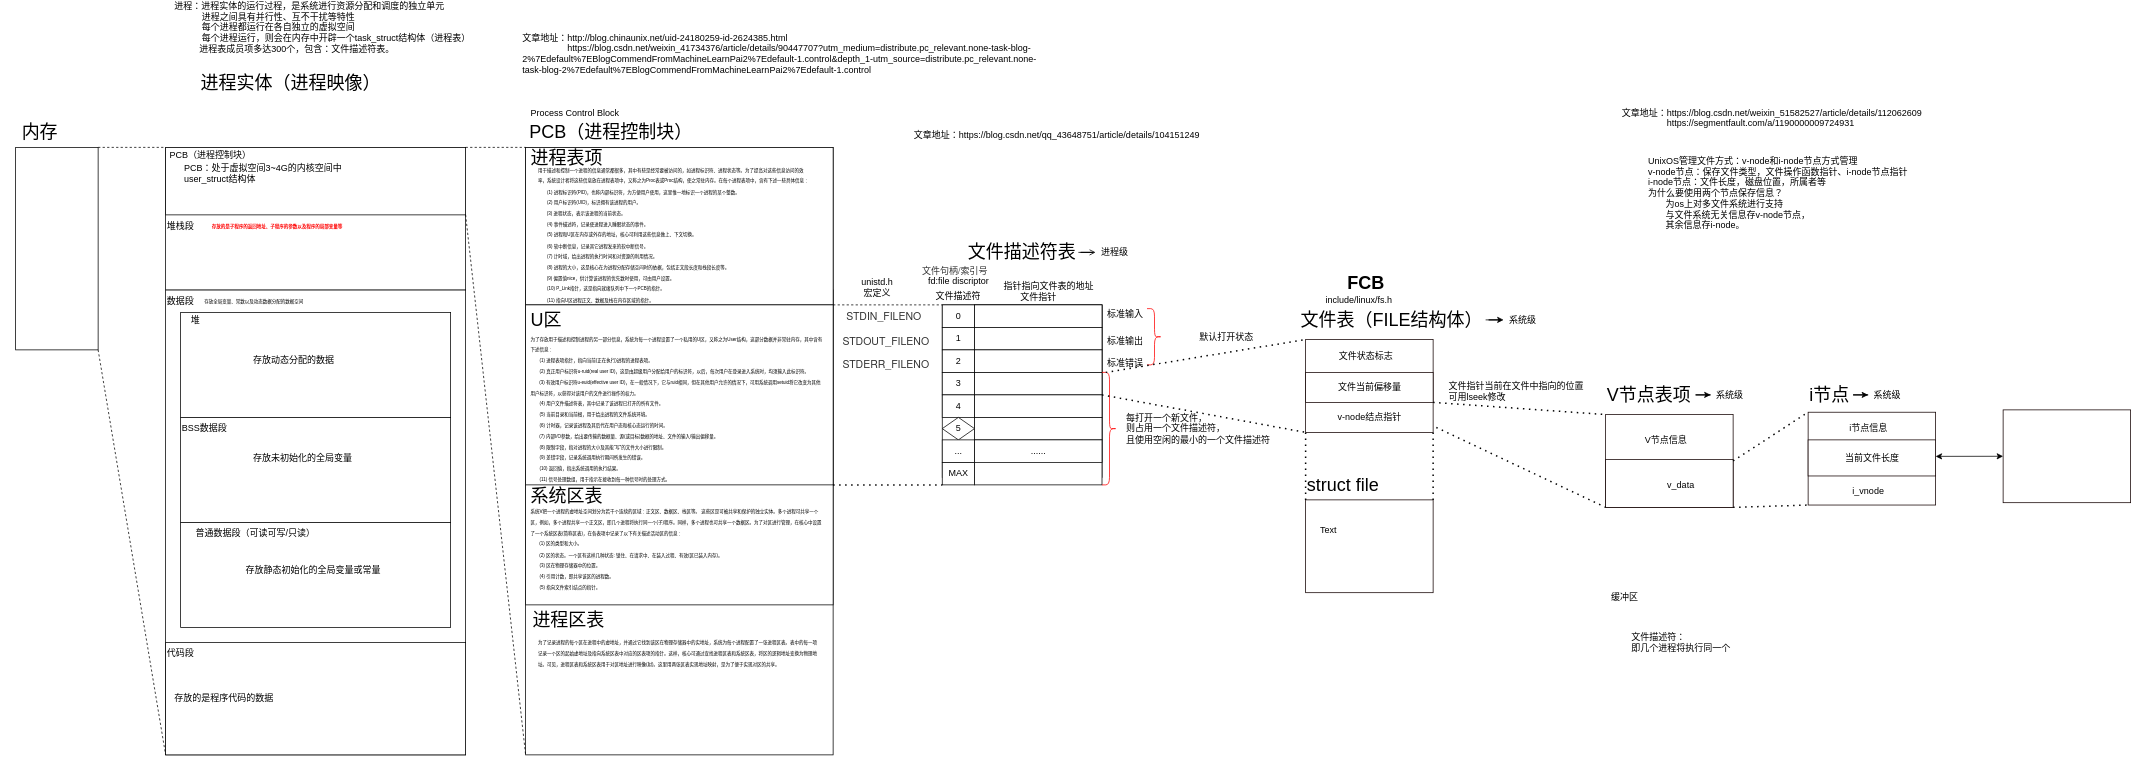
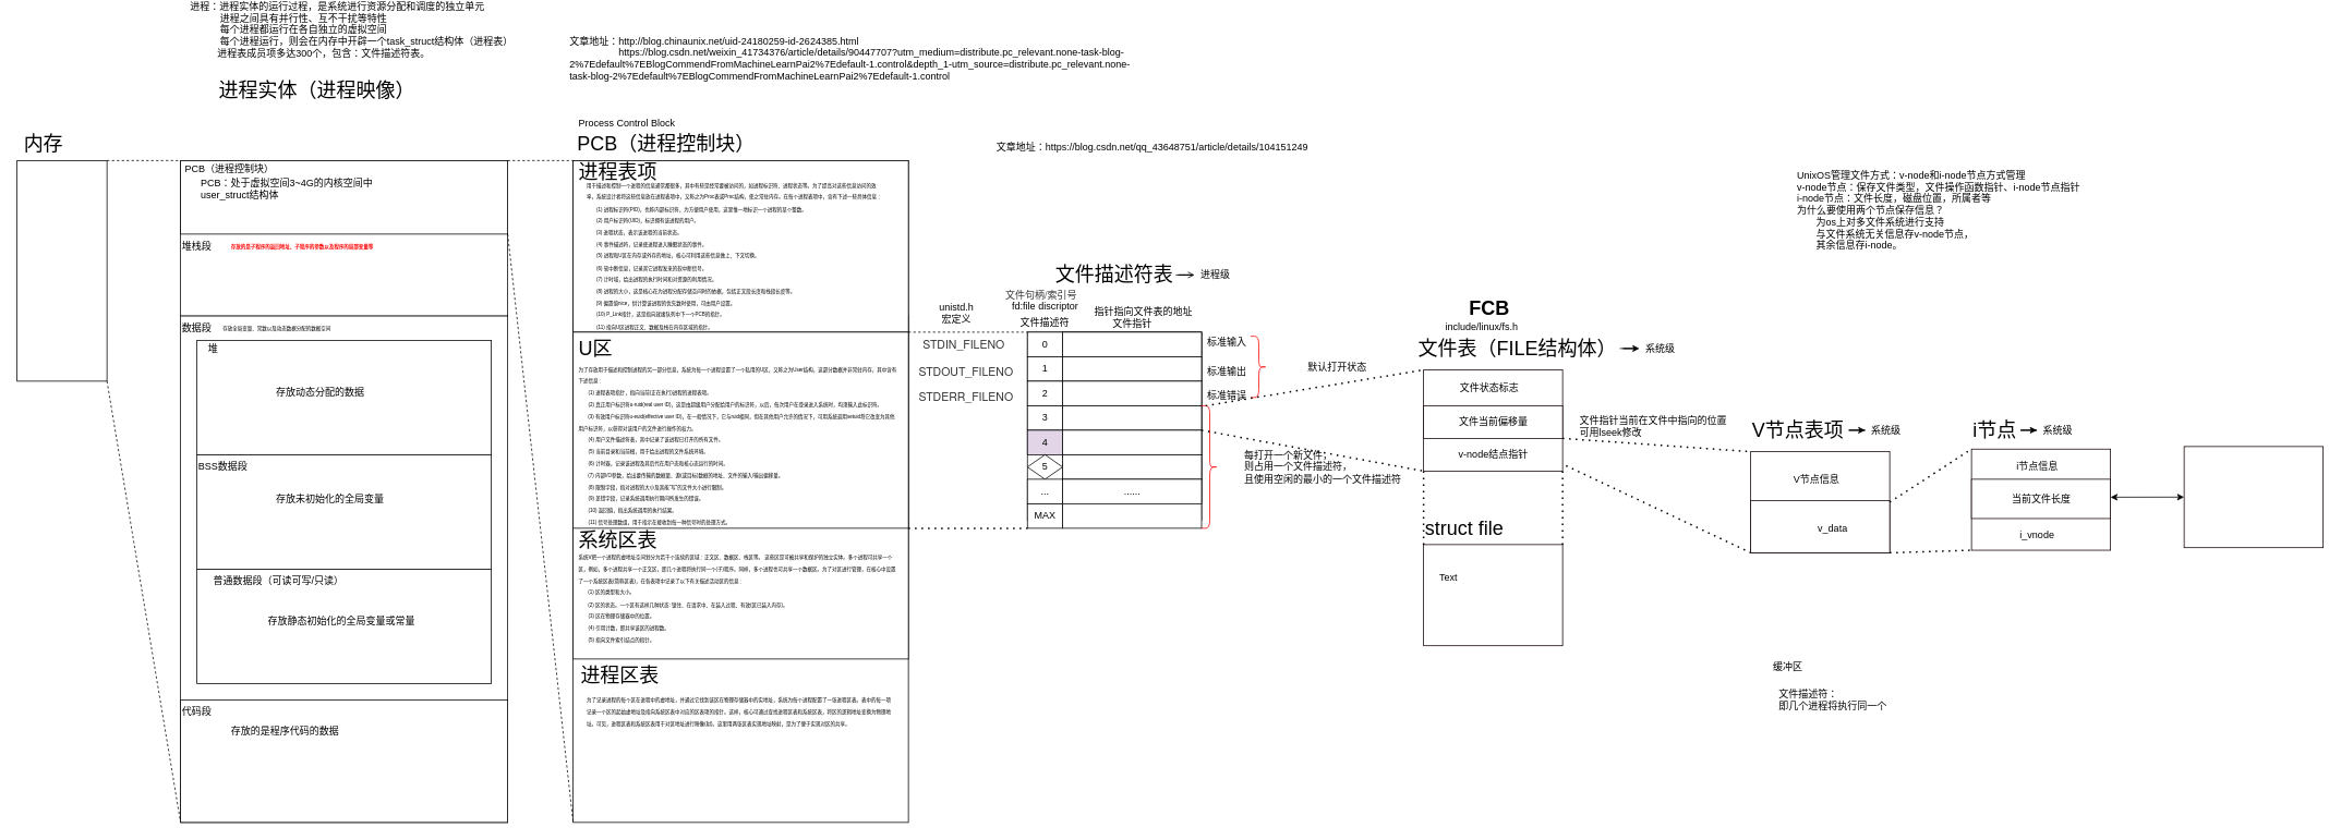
- <mxCell id="120" value="文章地址：https://blog.csdn.net/weixin_51582527/article/details/112062609&lt;br&gt;&amp;nbsp; &amp;nbsp; &amp;nbsp; &amp;nbsp; &amp;nbsp; &amp;nbsp; &amp;nbsp; &amp;nbsp; &amp;nbsp; https://segmentfault.com/a/1190000009724931" style="text;whiteSpace=wrap;html=1;" parent="1" vertex="1"><mxGeometry x="2160" y="130" width="430" height="30" as="geometry" /></mxCell>
- <mxCell id="59" value="4" style="rounded=0;whiteSpace=wrap;html=1;" parent="1" vertex="1"><mxGeometry x="1255.5" y="520" width="43" height="30" as="geometry" /></mxCell>
+ <mxCell id="59" value="4" style="rounded=0;whiteSpace=wrap;html=1;fillColor=#e1d5e7;" parent="1" vertex="1"><mxGeometry x="1255.5" y="520" width="43" height="30" as="geometry" /></mxCell>
- <mxCell id="78" value="每打开一个新文件，&lt;br&gt;则占用一个文件描述符，&lt;br&gt;且使用空闲的最小的一个文件描述符" style="text;html=1;align=left;verticalAlign=middle;resizable=0;points=[];autosize=1;" parent="1" vertex="1"><mxGeometry x="1498.5" y="540" width="210" height="50" as="geometry" /></mxCell>
+ <mxCell id="78" value="每打开一个新文件，&lt;br&gt;则占用一个文件描述符，&lt;br&gt;且使用空闲的最小的一个文件描述符" style="text;html=1;align=left;verticalAlign=middle;resizable=0;points=[];autosize=1;" parent="1" vertex="1"><mxGeometry x="1518.5" y="540" width="210" height="50" as="geometry" /></mxCell>
- <mxCell id="93" value="缓冲区" style="text;html=1;align=center;verticalAlign=middle;resizable=0;points=[];autosize=1;" parent="1" vertex="1"><mxGeometry x="2140" y="780" width="50" height="20" as="geometry" /></mxCell>
+ <mxCell id="93" value="缓冲区" style="text;html=1;align=center;verticalAlign=middle;resizable=0;points=[];autosize=1;" parent="1" vertex="1"><mxGeometry x="2160" y="800" width="50" height="20" as="geometry" /></mxCell>
- <mxCell id="46" value="存放的是程序代码的数据" style="text;whiteSpace=wrap;html=1;" parent="1" vertex="1"><mxGeometry x="230" y="910" width="160" height="30" as="geometry" /></mxCell>
+ <mxCell id="46" value="存放的是程序代码的数据" style="text;whiteSpace=wrap;html=1;" parent="1" vertex="1"><mxGeometry x="280" y="875" width="160" height="30" as="geometry" /></mxCell>
